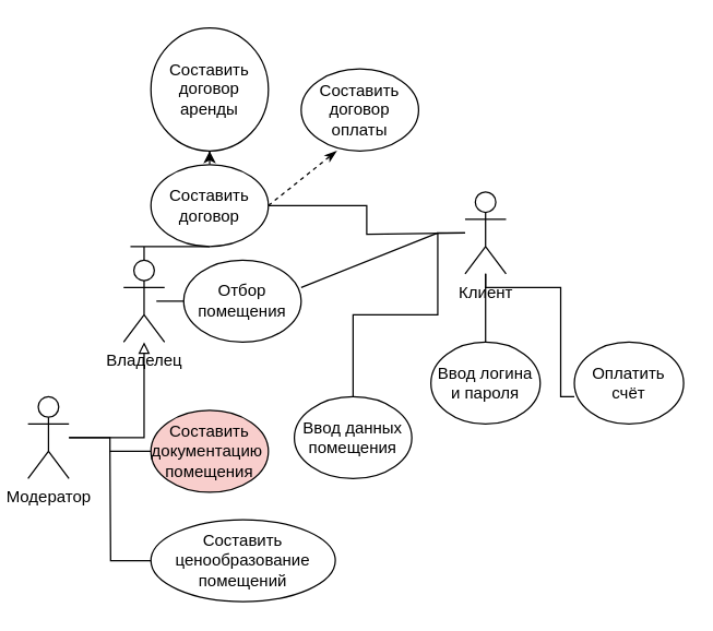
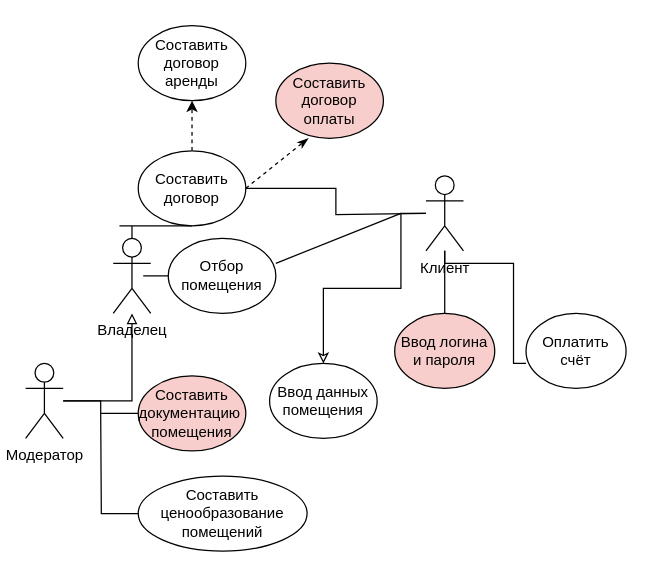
- <mxCell id="17" value="Составить договор&lt;br&gt;аренды" style="ellipse;whiteSpace=wrap;html=1;" vertex="1" parent="1"><mxGeometry x="110" y="20" width="86" height="90" as="geometry" /></mxCell>
+ <mxCell id="17" value="Составить договор&lt;br&gt;аренды" style="ellipse;whiteSpace=wrap;html=1;" vertex="1" parent="1"><mxGeometry x="110" y="20" width="86" height="60" as="geometry" /></mxCell>
- <mxCell id="18" value="Составить договор оплаты" style="ellipse;whiteSpace=wrap;html=1;" vertex="1" parent="1"><mxGeometry x="220" y="50" width="86" height="60" as="geometry" /></mxCell>
+ <mxCell id="18" value="Составить договор оплаты" style="ellipse;whiteSpace=wrap;html=1;fillColor=#f8cecc;" vertex="1" parent="1"><mxGeometry x="220" y="50" width="86" height="60" as="geometry" /></mxCell>
- <mxCell id="9" value="Ввод логина и пароля" style="ellipse;whiteSpace=wrap;html=1;" vertex="1" parent="1"><mxGeometry x="315" y="250" width="80" height="60" as="geometry" /></mxCell>
+ <mxCell id="9" value="Ввод логина и пароля" style="ellipse;whiteSpace=wrap;html=1;fillColor=#f8cecc;" vertex="1" parent="1"><mxGeometry x="315" y="250" width="80" height="60" as="geometry" /></mxCell>
- <mxCell id="7" value="" style="edgeStyle=orthogonalEdgeStyle;rounded=0;orthogonalLoop=1;jettySize=auto;html=1;endArrow=none;endFill=0;" edge="1" parent="1" source="8" target="10"><mxGeometry relative="1" as="geometry"><Array as="points"><mxPoint x="320" y="170" /><mxPoint x="320" y="230" /></Array></mxGeometry></mxCell>
+ <mxCell id="7" value="" style="edgeStyle=orthogonalEdgeStyle;rounded=0;orthogonalLoop=1;jettySize=auto;html=1;endArrow=classic;endFill=0;" edge="1" parent="1" source="8" target="10"><mxGeometry relative="1" as="geometry"><Array as="points"><mxPoint x="320" y="170" /><mxPoint x="320" y="230" /></Array></mxGeometry></mxCell>
